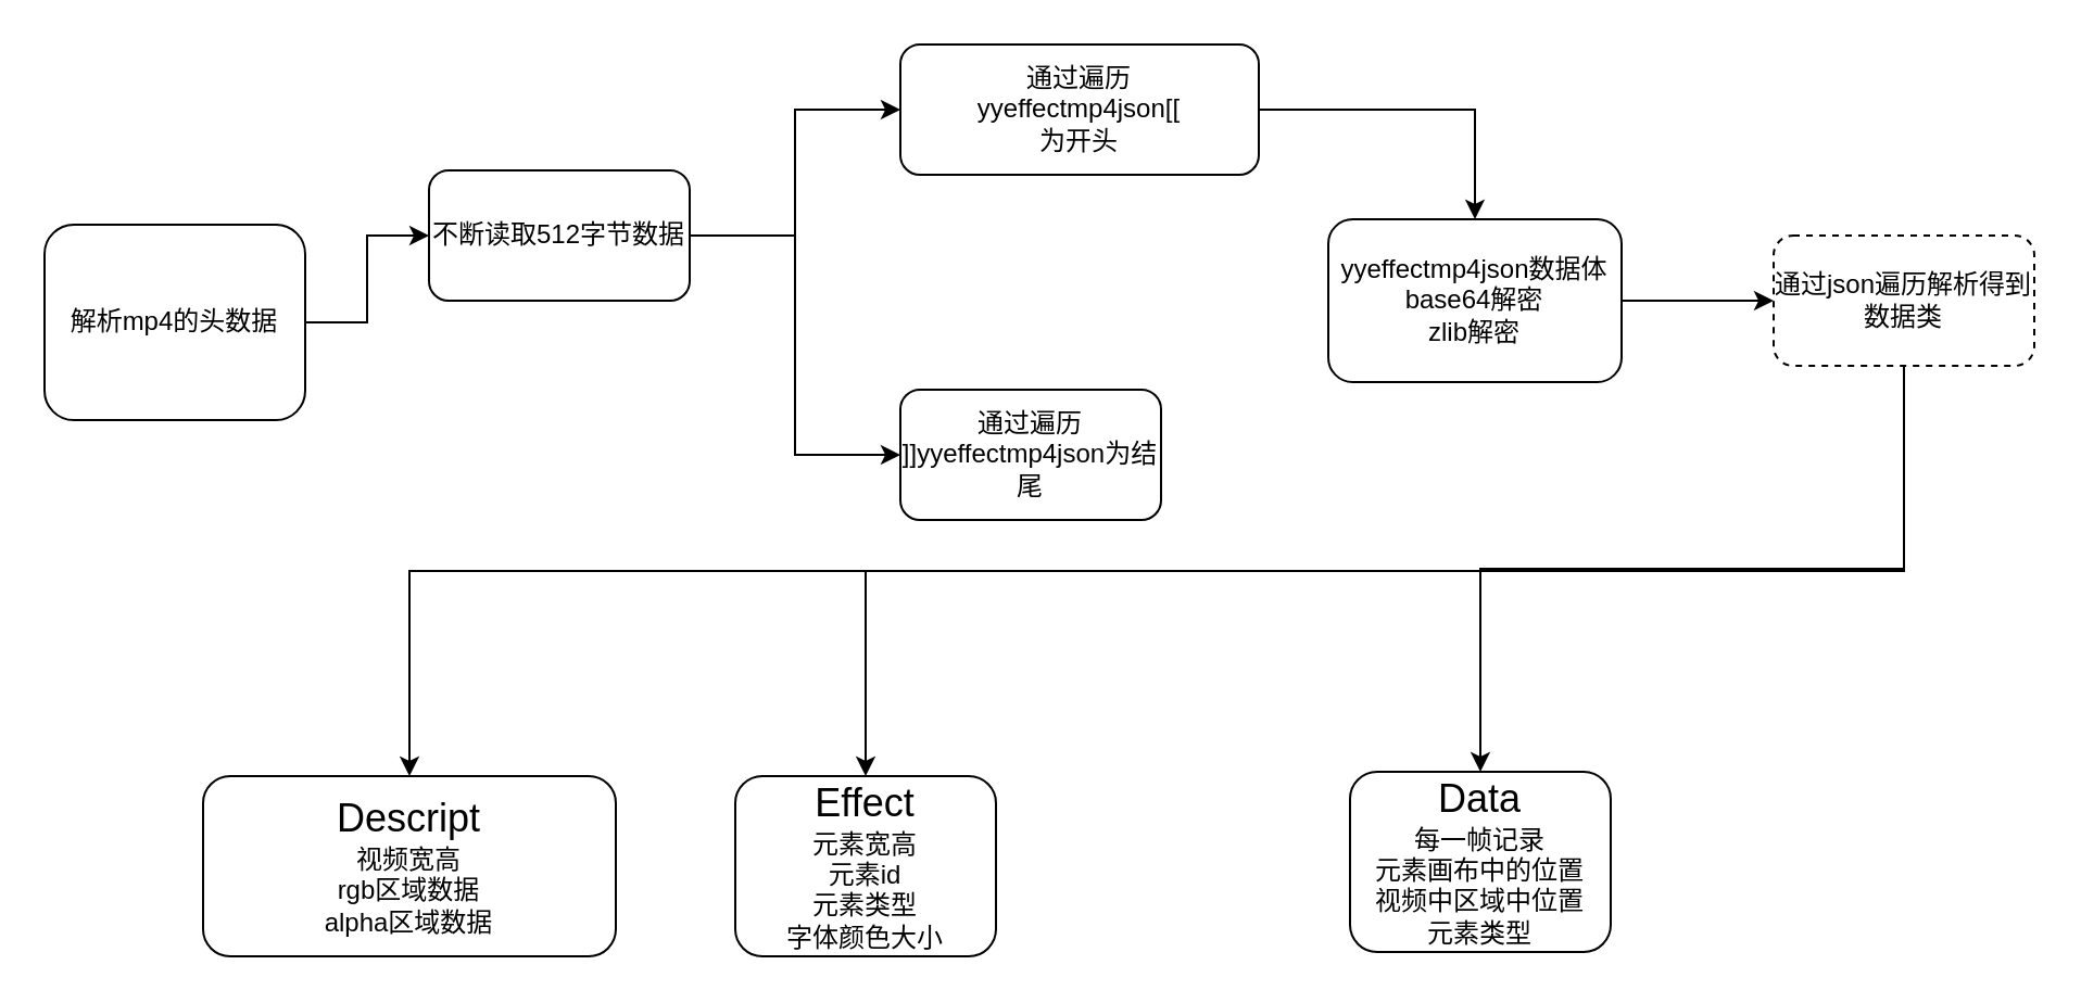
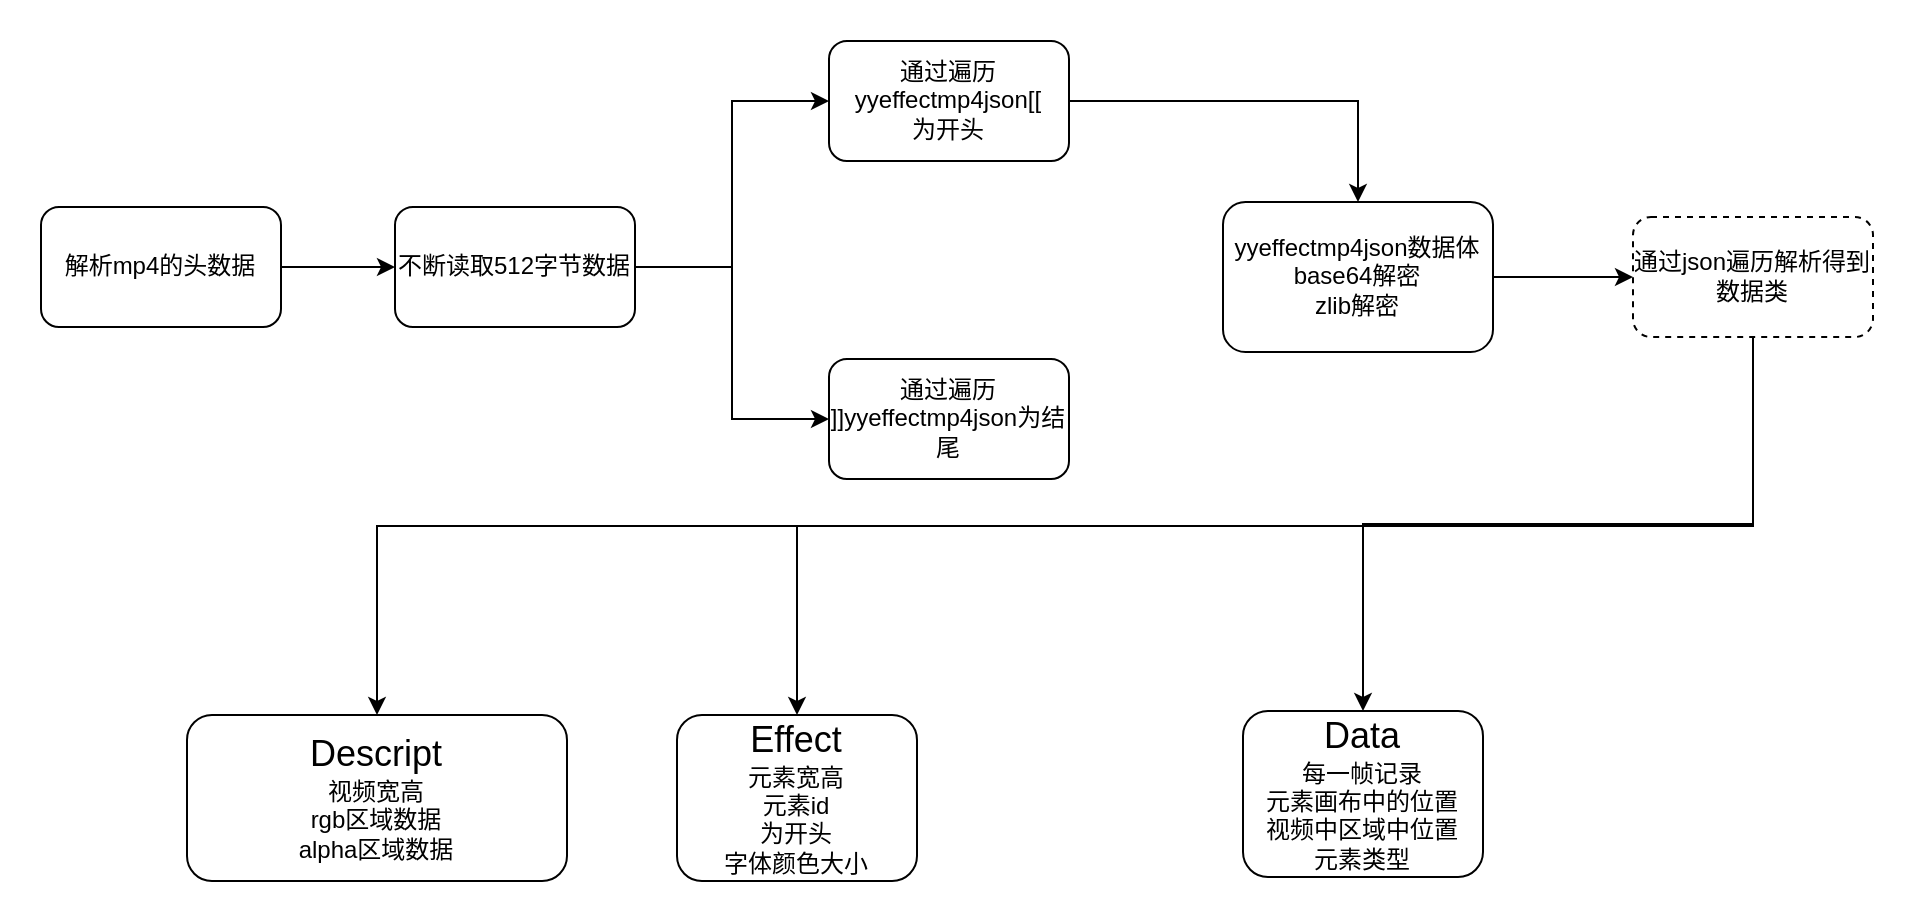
- <mxCell id="8" value="通过遍历&lt;br&gt;yyeffectmp4json[[&lt;br&gt;为开头" style="rounded=1;whiteSpace=wrap;html=1;fillColor=default;" vertex="1" parent="1"><mxGeometry x="414" y="20" width="165" height="60" as="geometry" /></mxCell>
+ <mxCell id="8" value="通过遍历&lt;br&gt;yyeffectmp4json[[&lt;br&gt;为开头" style="rounded=1;whiteSpace=wrap;html=1;fillColor=default;" vertex="1" parent="1"><mxGeometry x="414" y="20" width="120" height="60" as="geometry" /></mxCell>
- <mxCell id="6" value="不断读取512字节数据" style="rounded=1;whiteSpace=wrap;html=1;fillColor=default;" vertex="1" parent="1"><mxGeometry x="197" y="78" width="120" height="60" as="geometry" /></mxCell>
+ <mxCell id="6" value="不断读取512字节数据" style="rounded=1;whiteSpace=wrap;html=1;fillColor=default;" vertex="1" parent="1"><mxGeometry x="197" y="103" width="120" height="60" as="geometry" /></mxCell>
- <mxCell id="3" value="解析mp4的头数据" style="rounded=1;whiteSpace=wrap;html=1;fillColor=default;" vertex="1" parent="1"><mxGeometry x="20" y="103" width="120" height="90" as="geometry" /></mxCell>
+ <mxCell id="3" value="解析mp4的头数据" style="rounded=1;whiteSpace=wrap;html=1;fillColor=default;" vertex="1" parent="1"><mxGeometry x="20" y="103" width="120" height="60" as="geometry" /></mxCell>
- <mxCell id="17" value="&lt;font style=&quot;font-size: 18px;&quot;&gt;Effect&lt;/font&gt;&lt;br&gt;元素宽高&lt;br&gt;元素id&lt;br&gt;元素类型&lt;br&gt;字体颜色大小" style="rounded=1;whiteSpace=wrap;html=1;fillColor=default;" vertex="1" parent="1"><mxGeometry x="338" y="357" width="120" height="83" as="geometry" /></mxCell>
+ <mxCell id="17" value="&lt;font style=&quot;font-size: 18px;&quot;&gt;Effect&lt;/font&gt;&lt;br&gt;元素宽高&lt;br&gt;元素id&lt;br&gt;为开头&lt;br&gt;字体颜色大小" style="rounded=1;whiteSpace=wrap;html=1;fillColor=default;" vertex="1" parent="1"><mxGeometry x="338" y="357" width="120" height="83" as="geometry" /></mxCell>
